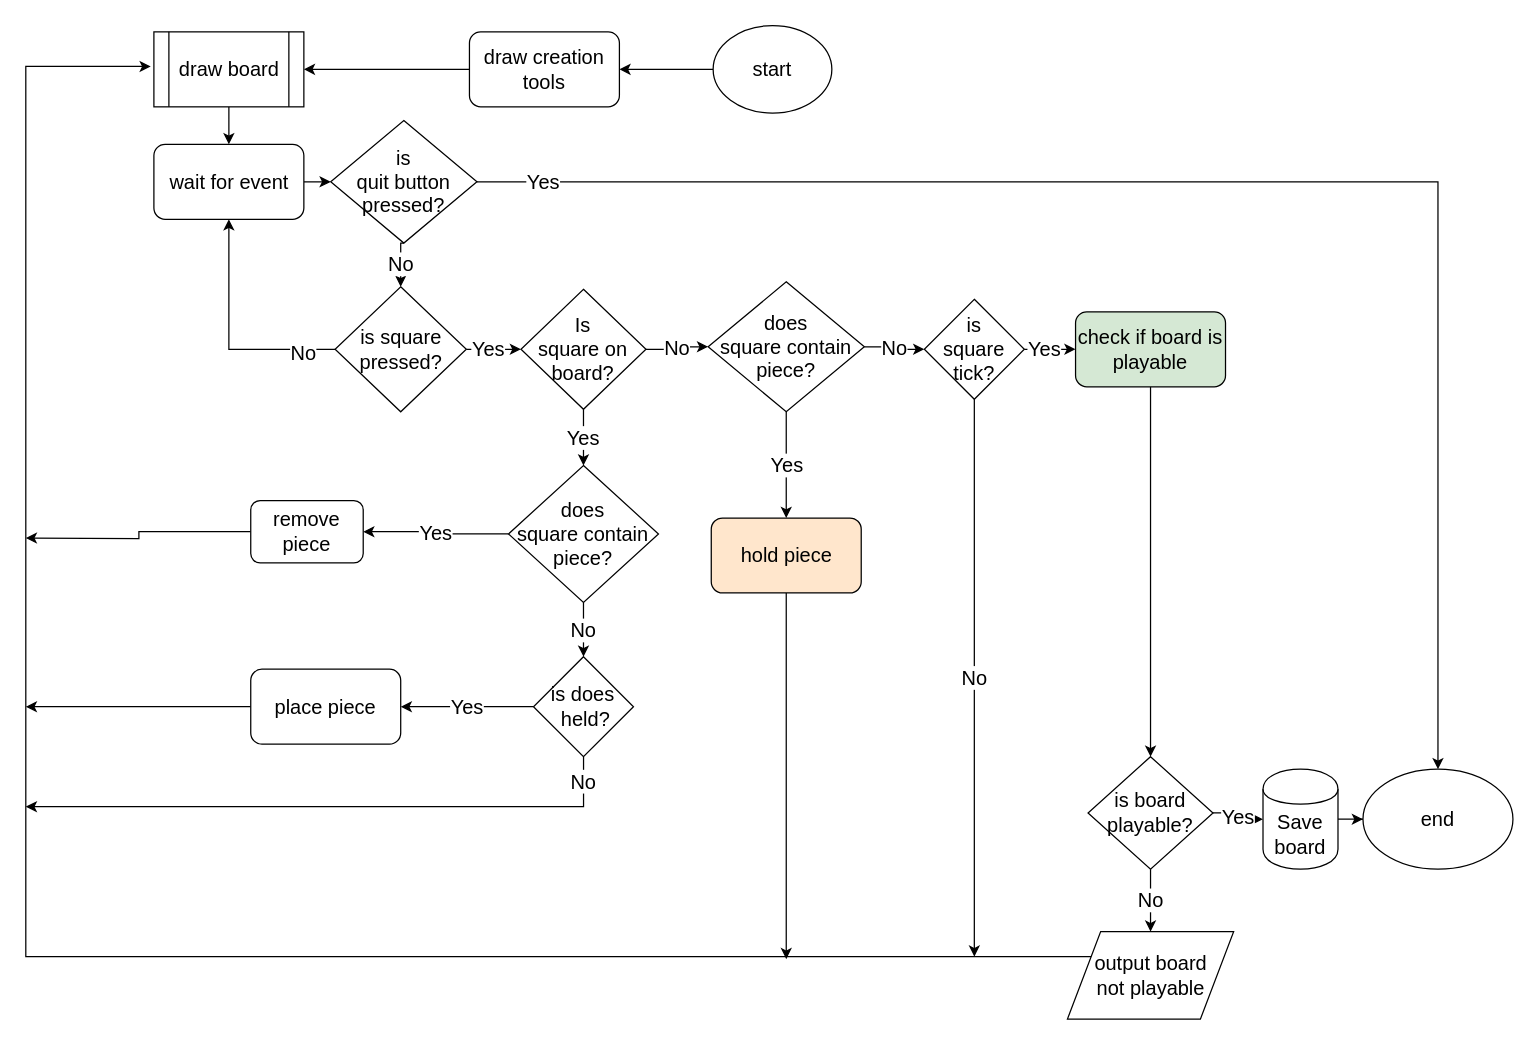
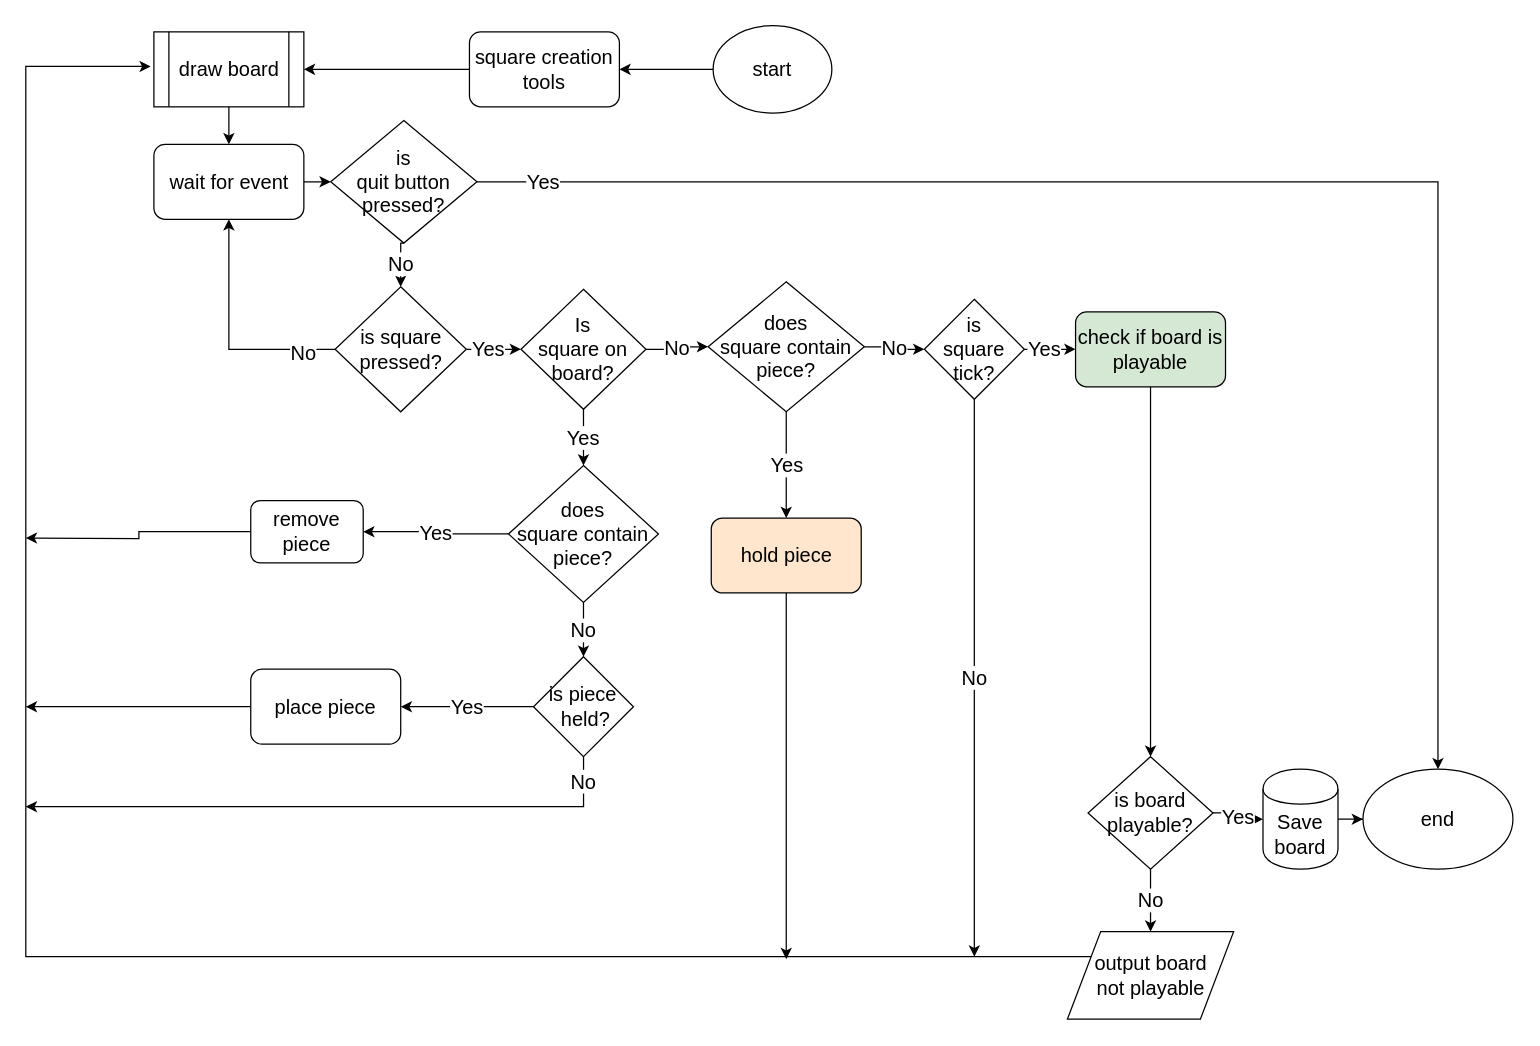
- <mxCell id="45" value="draw creation tools" style="rounded=1;whiteSpace=wrap;html=1;fontSize=16;" parent="1" vertex="1"><mxGeometry x="375" y="25" width="120" height="60" as="geometry" /></mxCell>
+ <mxCell id="45" value="square creation tools" style="rounded=1;whiteSpace=wrap;html=1;fontSize=16;" parent="1" vertex="1"><mxGeometry x="375" y="25" width="120" height="60" as="geometry" /></mxCell>
- <mxCell id="42" value="is does&lt;br style=&quot;font-size: 16px;&quot;&gt;&amp;nbsp;held?" style="rhombus;whiteSpace=wrap;html=1;fontSize=16;" parent="1" vertex="1"><mxGeometry x="426.25" y="525" width="80" height="80" as="geometry" /></mxCell>
+ <mxCell id="42" value="is piece&lt;br style=&quot;font-size: 16px;&quot;&gt;&amp;nbsp;held?" style="rhombus;whiteSpace=wrap;html=1;fontSize=16;" parent="1" vertex="1"><mxGeometry x="426.25" y="525" width="80" height="80" as="geometry" /></mxCell>
